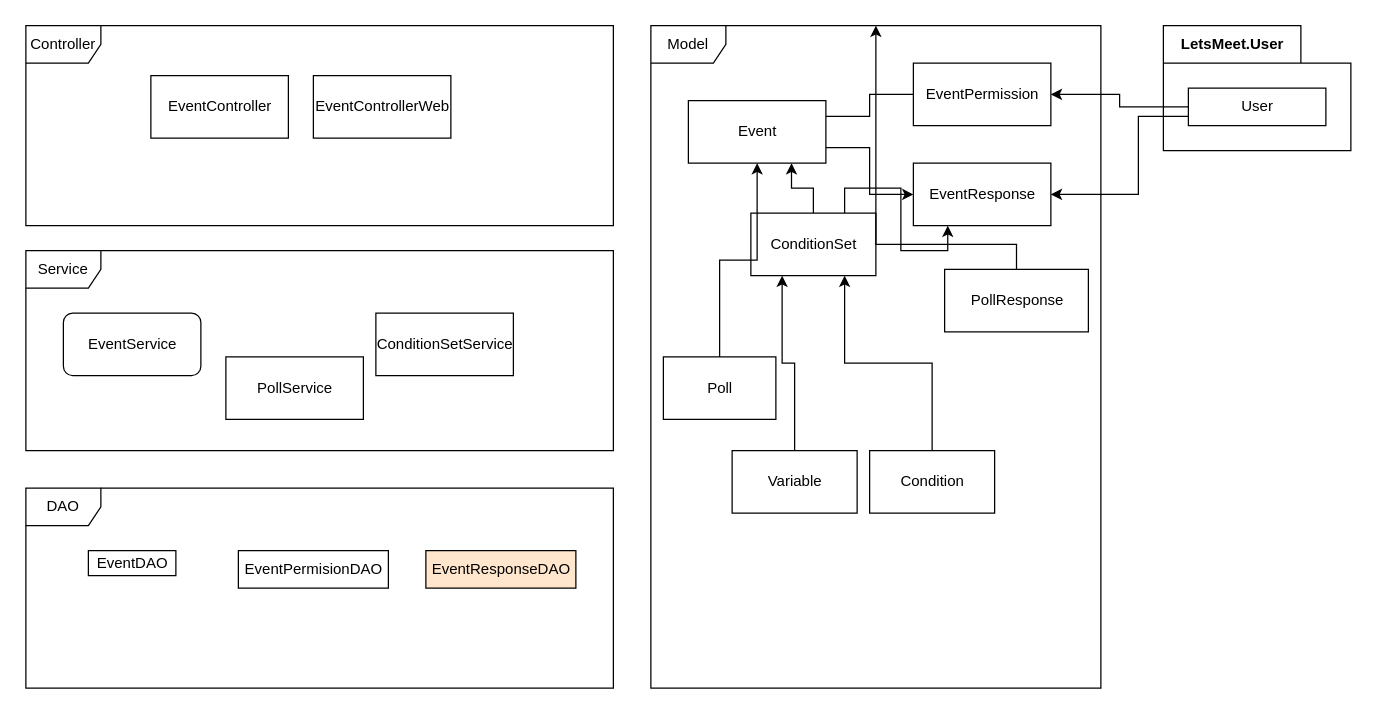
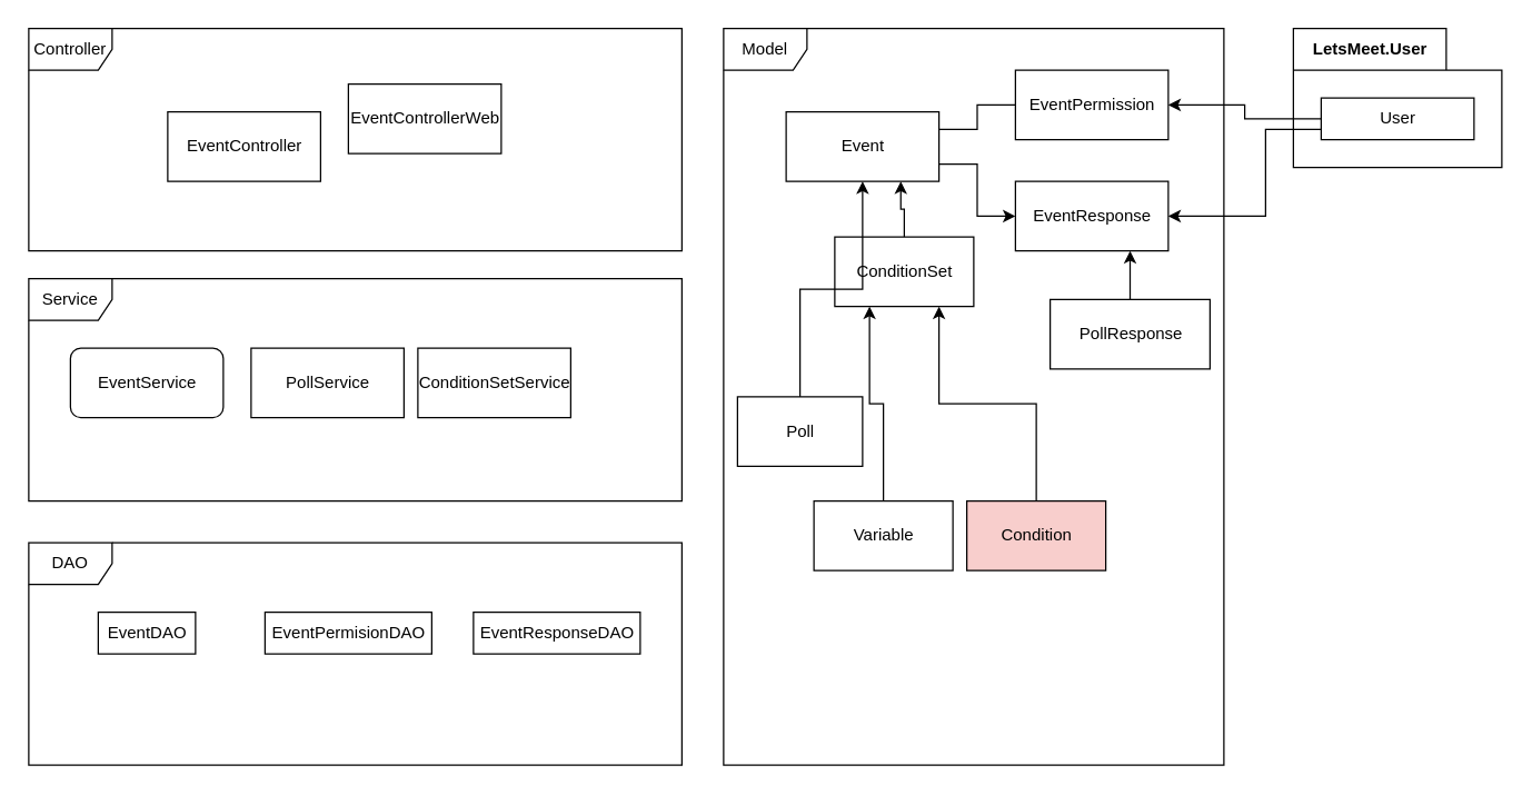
- <mxCell id="3" value="EventController" style="html=1;" vertex="1" parent="1"><mxGeometry x="120" y="60" width="110" height="50" as="geometry" /></mxCell>
+ <mxCell id="3" value="EventController" style="html=1;" vertex="1" parent="1"><mxGeometry x="120" y="80" width="110" height="50" as="geometry" /></mxCell>
- <mxCell id="13" value="Event" style="html=1;" vertex="1" parent="1"><mxGeometry x="550" y="80" width="110" height="50" as="geometry" /></mxCell>
+ <mxCell id="13" value="Event" style="html=1;" vertex="1" parent="1"><mxGeometry x="565" y="80" width="110" height="50" as="geometry" /></mxCell>
- <mxCell id="9" style="edgeStyle=orthogonalEdgeStyle;rounded=0;orthogonalLoop=1;jettySize=auto;html=1;exitX=0.75;exitY=0;exitDx=0;exitDy=0;entryX=0.25;entryY=1;entryDx=0;entryDy=0;" edge="1" parent="1" source="10" target="15"><mxGeometry relative="1" as="geometry" /></mxCell>
- <mxCell id="18" style="edgeStyle=orthogonalEdgeStyle;rounded=0;orthogonalLoop=1;jettySize=auto;html=1;exitX=0.5;exitY=0;exitDx=0;exitDy=0;" edge="1" parent="1" source="19" target="6"><mxGeometry relative="1" as="geometry" /></mxCell>
+ <mxCell id="18" style="edgeStyle=orthogonalEdgeStyle;rounded=0;orthogonalLoop=1;jettySize=auto;html=1;exitX=0.5;exitY=0;exitDx=0;exitDy=0;entryX=0.75;entryY=1;entryDx=0;entryDy=0;" edge="1" parent="1" source="19" target="15"><mxGeometry relative="1" as="geometry" /></mxCell>
- <mxCell id="29" value="PollService" style="html=1;" vertex="1" parent="1"><mxGeometry x="180" y="285" width="110" height="50" as="geometry" /></mxCell>
+ <mxCell id="29" value="PollService" style="html=1;" vertex="1" parent="1"><mxGeometry x="180" y="250" width="110" height="50" as="geometry" /></mxCell>
- <mxCell id="27" value="Condition" style="html=1;" vertex="1" parent="1"><mxGeometry x="695" y="360" width="100" height="50" as="geometry" /></mxCell>
+ <mxCell id="27" value="Condition" style="html=1;fillColor=#f8cecc;" vertex="1" parent="1"><mxGeometry x="695" y="360" width="100" height="50" as="geometry" /></mxCell>
- <mxCell id="31" value="EventDAO" style="html=1;" vertex="1" parent="1"><mxGeometry x="70" y="440" width="70" height="20" as="geometry" /></mxCell>
+ <mxCell id="31" value="EventDAO" style="html=1;" vertex="1" parent="1"><mxGeometry x="70" y="440" width="70" height="30" as="geometry" /></mxCell>
- <mxCell id="33" value="EventResponseDAO" style="html=1;fillColor=#ffe6cc;" vertex="1" parent="1"><mxGeometry x="340" y="440" width="120" height="30" as="geometry" /></mxCell>
+ <mxCell id="33" value="EventResponseDAO" style="html=1;" vertex="1" parent="1"><mxGeometry x="340" y="440" width="120" height="30" as="geometry" /></mxCell>
